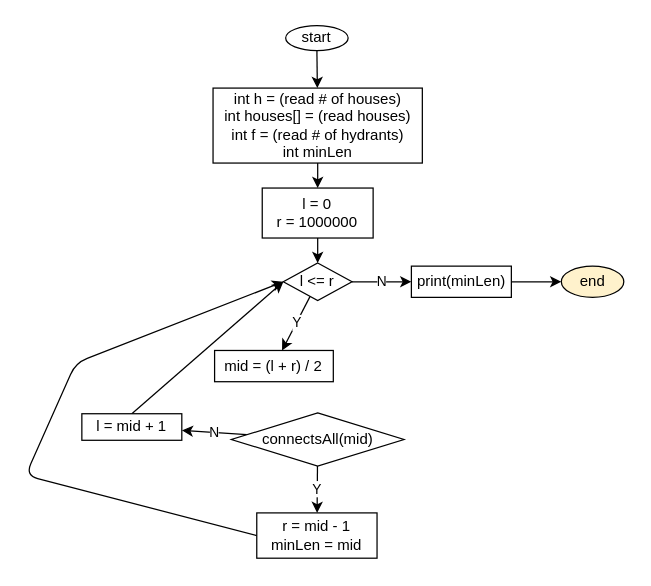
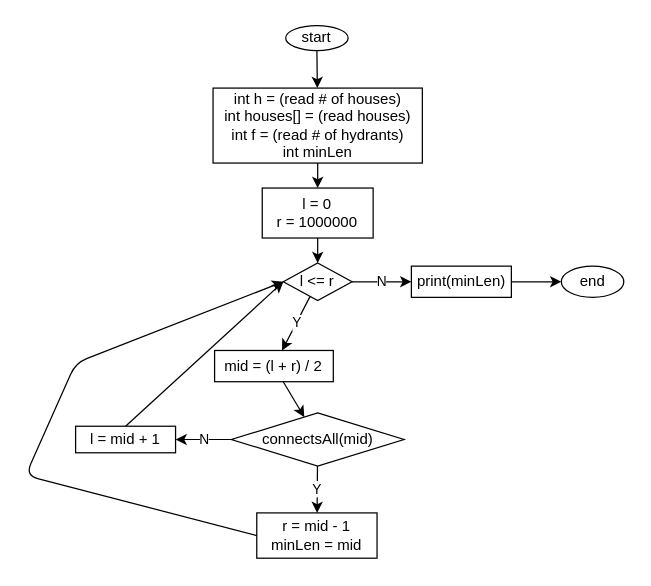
- <mxCell id="13" value="end" style="ellipse;whiteSpace=wrap;html=1;fillColor=#fff2cc;" parent="1" vertex="1"><mxGeometry x="448.75" y="212.5" width="50" height="25" as="geometry" /></mxCell>
+ <mxCell id="13" value="end" style="ellipse;whiteSpace=wrap;html=1;" parent="1" vertex="1"><mxGeometry x="448.75" y="212.5" width="50" height="25" as="geometry" /></mxCell>
+ <mxCell id="14" value="" style="edgeStyle=none;html=1;" parent="1" source="15" target="18" edge="1"><mxGeometry relative="1" as="geometry" /></mxCell>
- <mxCell id="20" value="l = mid + 1" style="whiteSpace=wrap;html=1;" parent="1" vertex="1"><mxGeometry x="65" y="330.63" width="80" height="21.25" as="geometry" /></mxCell>
+ <mxCell id="20" value="l = mid + 1" style="whiteSpace=wrap;html=1;" parent="1" vertex="1"><mxGeometry x="60" y="340.63" width="80" height="21.25" as="geometry" /></mxCell>
